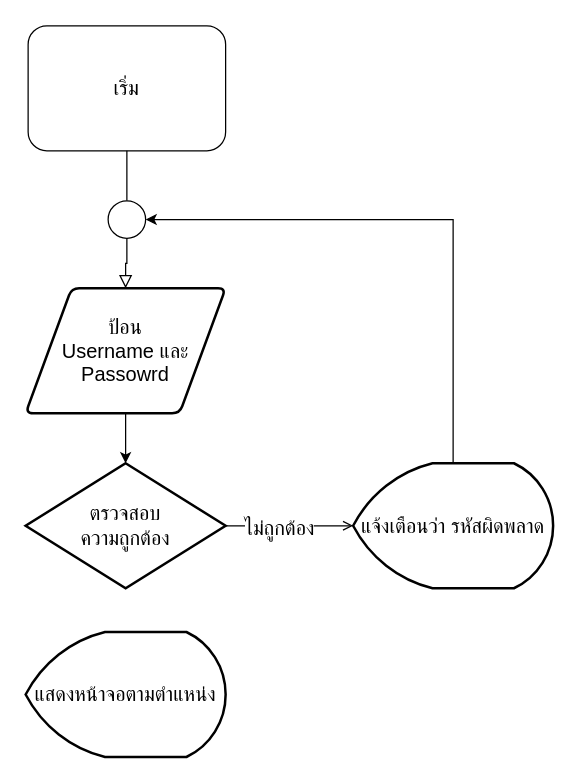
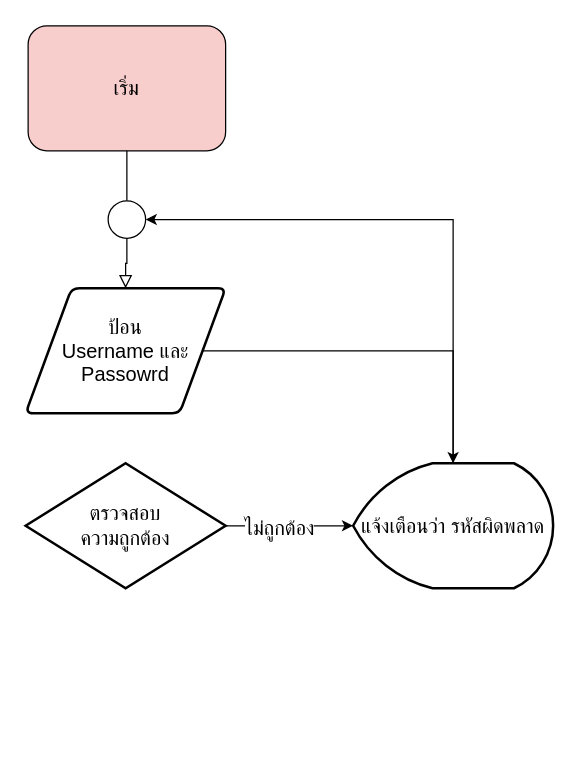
- <mxCell id="3" value="เริ่ม" style="rounded=1;whiteSpace=wrap;html=1;fontSize=16;glass=0;strokeWidth=1;shadow=0;" parent="1" vertex="1"><mxGeometry x="22" width="158" height="100" as="geometry" y="20" /></mxCell>
+ <mxCell id="3" value="เริ่ม" style="rounded=1;whiteSpace=wrap;html=1;fontSize=16;glass=0;strokeWidth=1;shadow=0;fillColor=#f8cecc;" parent="1" vertex="1"><mxGeometry x="22" width="158" height="100" as="geometry" y="20" /></mxCell>
- <mxCell id="6" value="" style="edgeStyle=orthogonalEdgeStyle;rounded=0;orthogonalLoop=1;jettySize=auto;html=1;fontSize=16;" edge="1" parent="1" source="7" target="10"><mxGeometry relative="1" as="geometry" /></mxCell>
+ <mxCell id="6" value="" style="edgeStyle=orthogonalEdgeStyle;rounded=0;orthogonalLoop=1;jettySize=auto;html=1;fontSize=16;" edge="1" parent="1" source="7" target="12"><mxGeometry relative="1" as="geometry" /></mxCell>
- <mxCell id="8" value="" style="edgeStyle=orthogonalEdgeStyle;rounded=0;orthogonalLoop=1;jettySize=auto;html=1;fontSize=16;endArrow=open;" edge="1" parent="1" source="10" target="12"><mxGeometry relative="1" as="geometry" /></mxCell>
+ <mxCell id="8" value="" style="edgeStyle=orthogonalEdgeStyle;rounded=0;orthogonalLoop=1;jettySize=auto;html=1;fontSize=16;" edge="1" parent="1" source="10" target="12"><mxGeometry relative="1" as="geometry" /></mxCell>
- <mxCell id="13" value="แสดงหน้าจอตามตำแหน่ง" style="strokeWidth=2;html=1;shape=mxgraph.flowchart.display;whiteSpace=wrap;fontSize=16;" vertex="1" parent="1"><mxGeometry x="20" y="505" width="160" height="100" as="geometry" /></mxCell>
